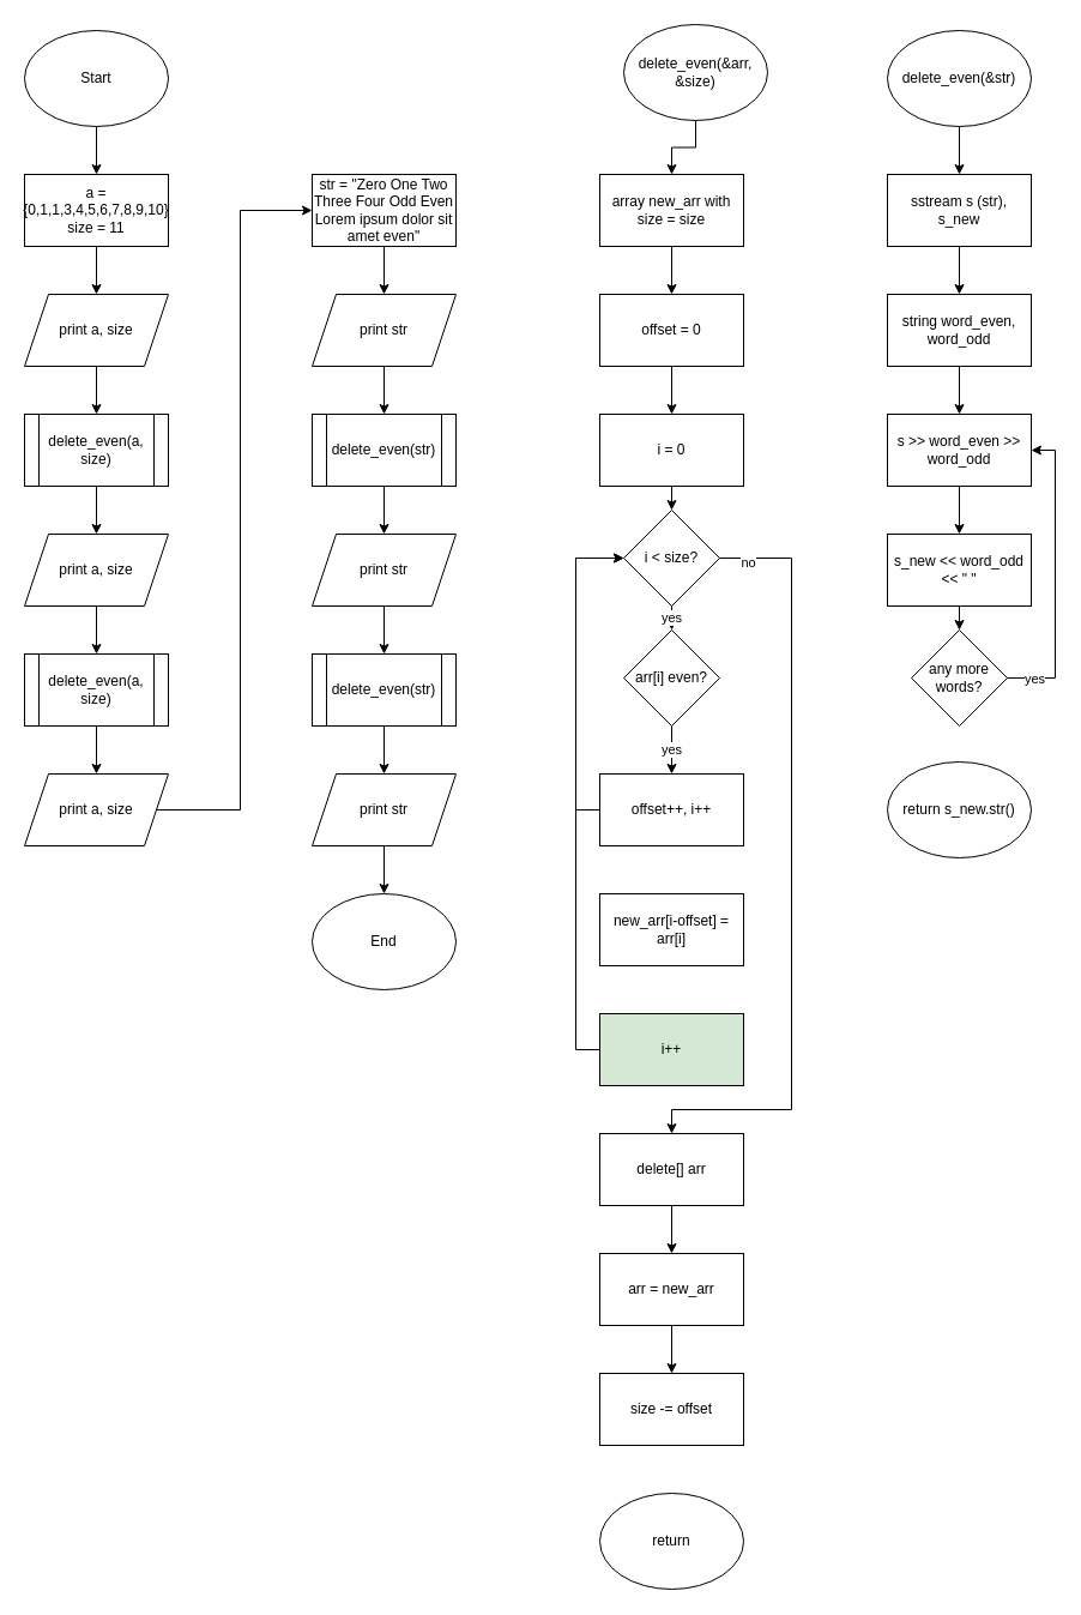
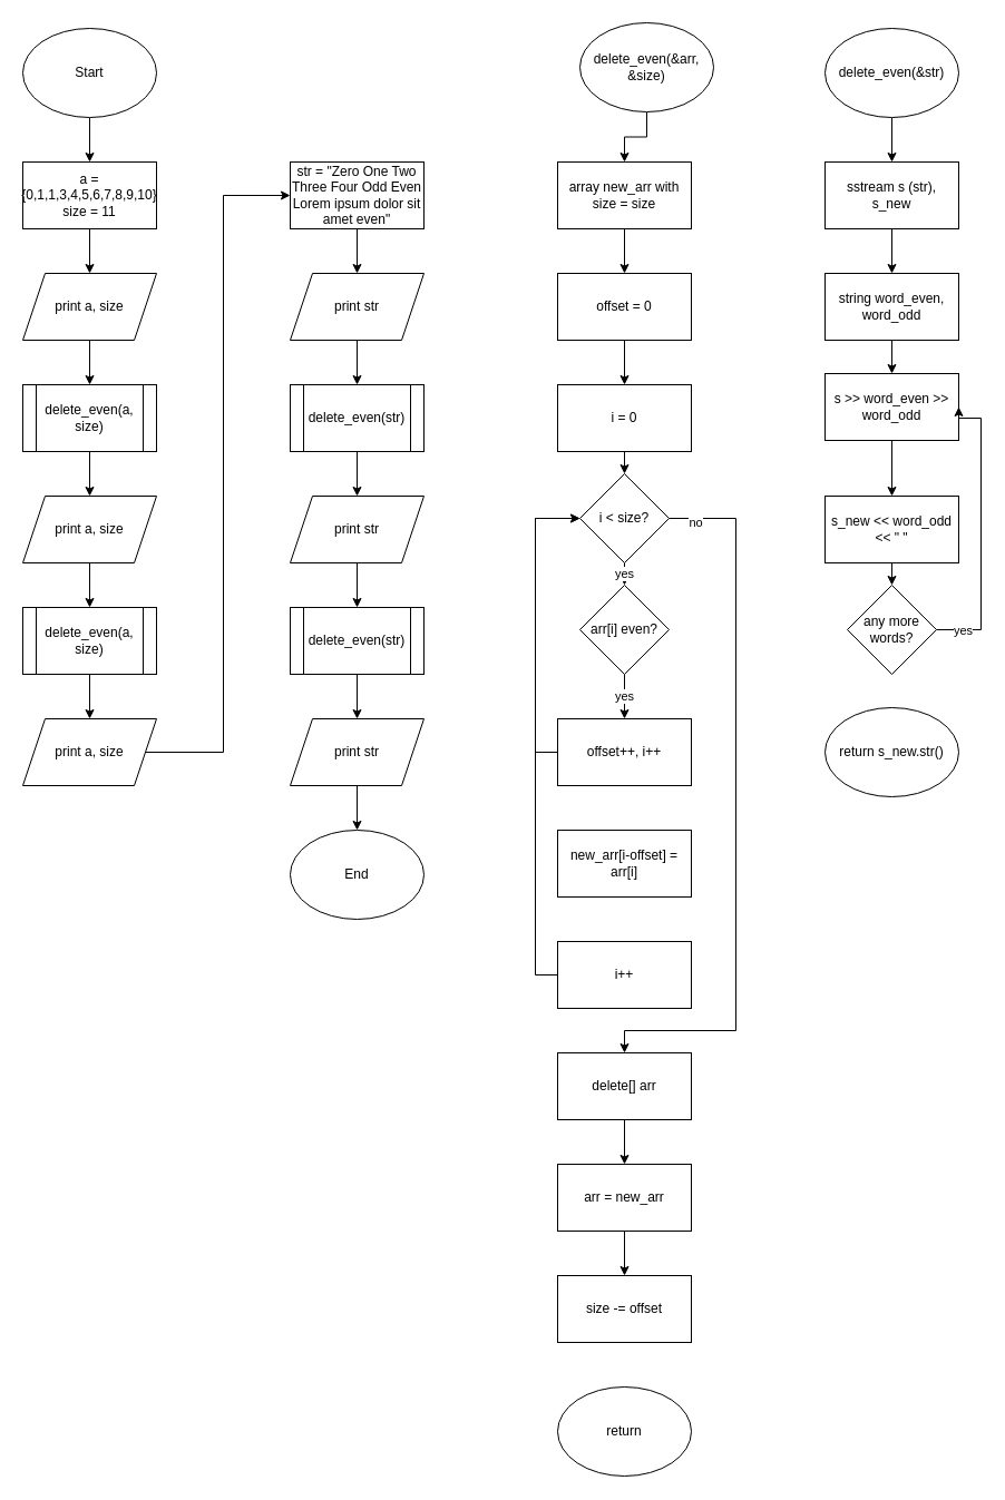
- <mxCell id="61" value="s &amp;gt;&amp;gt; word_even &amp;gt;&amp;gt; word_odd" style="rounded=0;whiteSpace=wrap;html=1;" vertex="1" parent="1"><mxGeometry x="740" y="345" width="120" height="60" as="geometry" /></mxCell>
+ <mxCell id="61" value="s &amp;gt;&amp;gt; word_even &amp;gt;&amp;gt; word_odd" style="rounded=0;whiteSpace=wrap;html=1;" vertex="1" parent="1"><mxGeometry x="740" y="335" width="120" height="60" as="geometry" /></mxCell>
- <mxCell id="47" value="i++" style="rounded=0;whiteSpace=wrap;html=1;fillColor=#d5e8d4;" vertex="1" parent="1"><mxGeometry x="500" y="845" width="120" height="60" as="geometry" /></mxCell>
+ <mxCell id="47" value="i++" style="rounded=0;whiteSpace=wrap;html=1;" vertex="1" parent="1"><mxGeometry x="500" y="845" width="120" height="60" as="geometry" /></mxCell>
